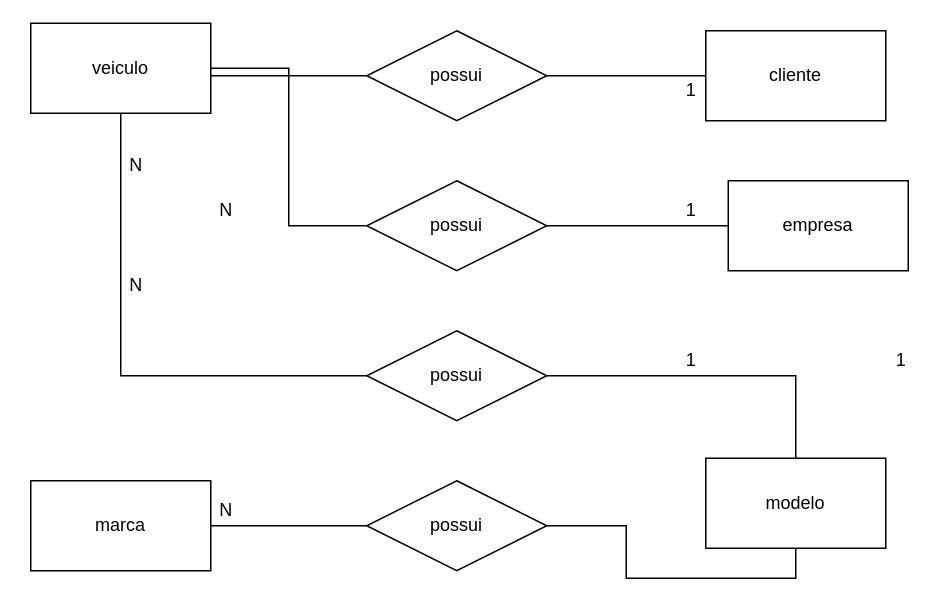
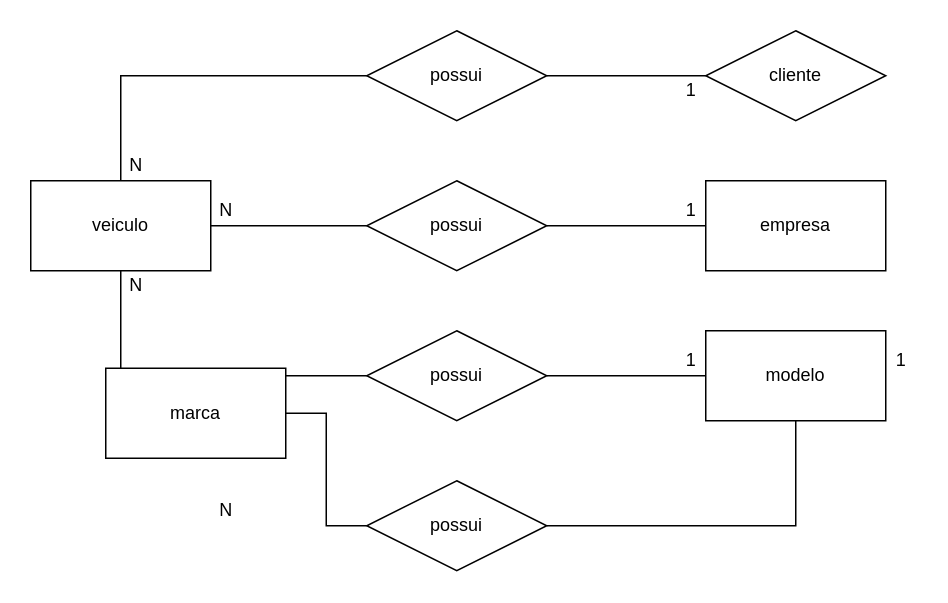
- <mxCell id="4" value="veiculo" style="rounded=0;whiteSpace=wrap;html=1;" parent="1" vertex="1"><mxGeometry x="20" y="15" width="120" height="60" as="geometry" /></mxCell>
+ <mxCell id="4" value="veiculo" style="rounded=0;whiteSpace=wrap;html=1;" parent="1" vertex="1"><mxGeometry x="20" y="120" width="120" height="60" as="geometry" /></mxCell>
- <mxCell id="24" value="cliente" style="rounded=0;whiteSpace=wrap;html=1;" parent="1" vertex="1"><mxGeometry x="470" width="120" height="60" as="geometry" y="20" /></mxCell>
+ <mxCell id="24" value="cliente" style="rhombus;whiteSpace=wrap;html=1;" parent="1" vertex="1"><mxGeometry x="470" width="120" height="60" as="geometry" y="20" /></mxCell>
- <mxCell id="8" value="empresa" style="rounded=0;whiteSpace=wrap;html=1;" parent="1" vertex="1"><mxGeometry x="485" y="120" width="120" height="60" as="geometry" /></mxCell>
+ <mxCell id="8" value="empresa" style="rounded=0;whiteSpace=wrap;html=1;" parent="1" vertex="1"><mxGeometry x="470" y="120" width="120" height="60" as="geometry" /></mxCell>
- <mxCell id="13" value="modelo" style="rounded=0;whiteSpace=wrap;html=1;" parent="1" vertex="1"><mxGeometry x="470" y="305" width="120" height="60" as="geometry" /></mxCell>
+ <mxCell id="13" value="modelo" style="rounded=0;whiteSpace=wrap;html=1;" parent="1" vertex="1"><mxGeometry x="470" y="220" width="120" height="60" as="geometry" /></mxCell>
- <mxCell id="15" value="marca" style="rounded=0;whiteSpace=wrap;html=1;" parent="1" vertex="1"><mxGeometry x="20" y="320" width="120" height="60" as="geometry" /></mxCell>
+ <mxCell id="15" value="marca" style="rounded=0;whiteSpace=wrap;html=1;" parent="1" vertex="1"><mxGeometry x="70" y="245" width="120" height="60" as="geometry" /></mxCell>
